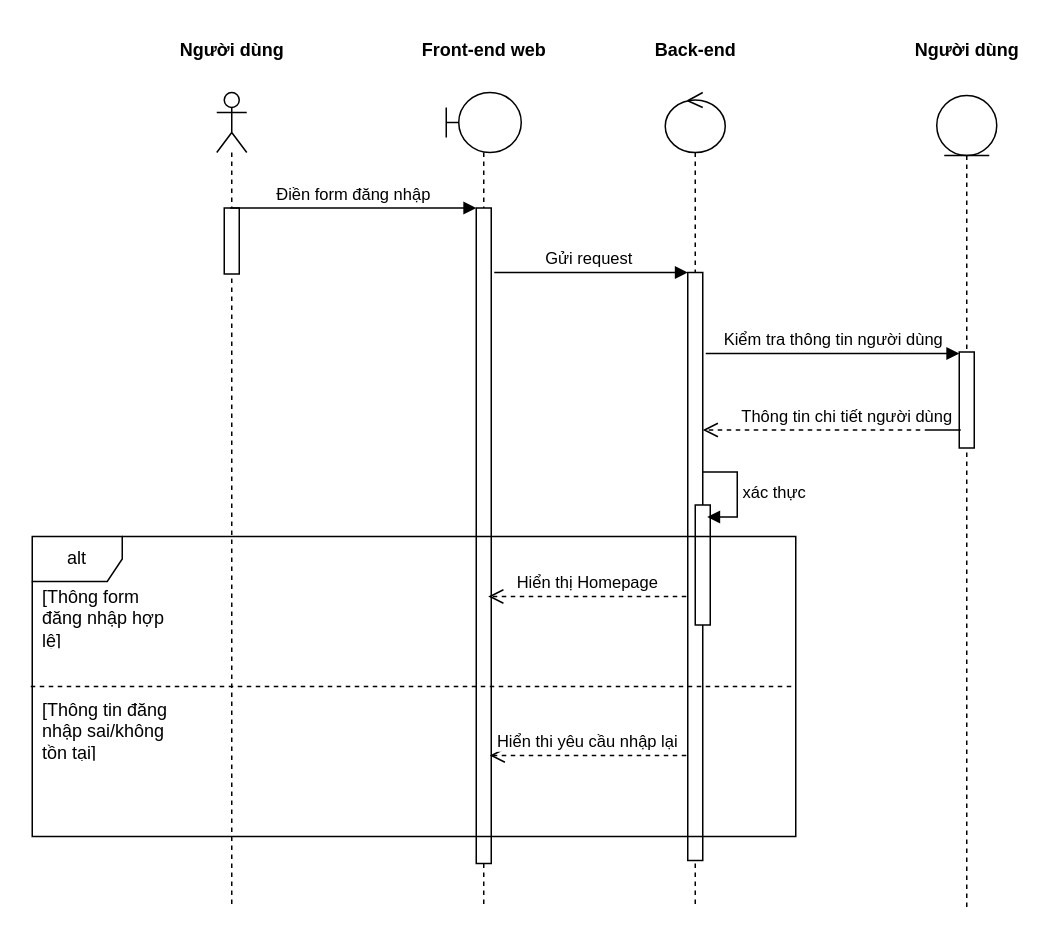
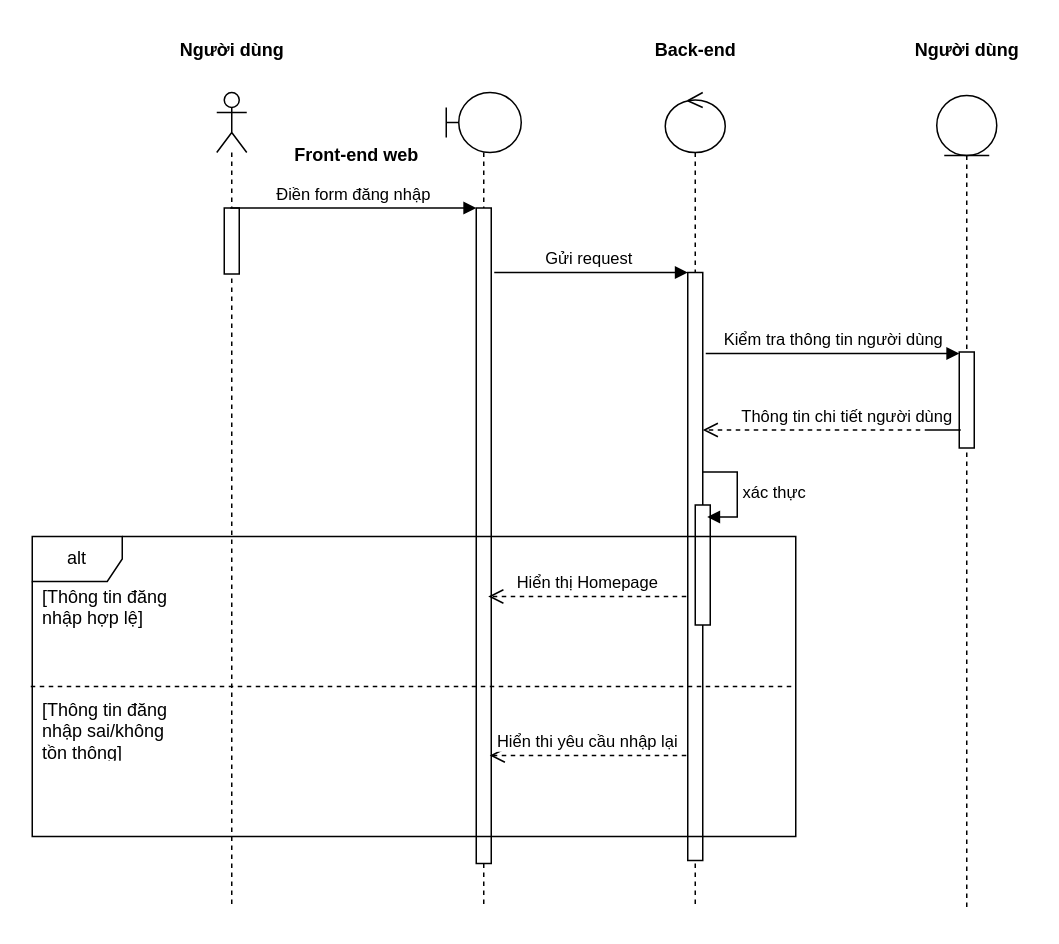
- <mxCell id="18" value="Front-end web" style="text;align=center;fontStyle=1;verticalAlign=middle;spacingLeft=3;spacingRight=3;strokeColor=none;rotatable=0;points=[[0,0.5],[1,0.5]];portConstraint=eastwest;html=1;" vertex="1" parent="1"><mxGeometry x="282" y="20" width="80" height="26" as="geometry" /></mxCell>
+ <mxCell id="18" value="Front-end web" style="text;align=center;fontStyle=1;verticalAlign=middle;spacingLeft=3;spacingRight=3;strokeColor=none;rotatable=0;points=[[0,0.5],[1,0.5]];portConstraint=eastwest;html=1;" vertex="1" parent="1"><mxGeometry x="197" y="90" width="80" height="26" as="geometry" /></mxCell>
- <mxCell id="23" value="[Thông form đăng nhập hợp lệ]" style="text;strokeColor=none;fillColor=none;align=left;verticalAlign=top;spacingLeft=4;spacingRight=4;overflow=hidden;rotatable=0;points=[[0,0.5],[1,0.5]];portConstraint=eastwest;whiteSpace=wrap;html=1;" vertex="1" parent="1"><mxGeometry x="22" y="384" width="100" height="45" as="geometry" /></mxCell>
+ <mxCell id="23" value="[Thông tin đăng nhập hợp lệ]" style="text;strokeColor=none;fillColor=none;align=left;verticalAlign=top;spacingLeft=4;spacingRight=4;overflow=hidden;rotatable=0;points=[[0,0.5],[1,0.5]];portConstraint=eastwest;whiteSpace=wrap;html=1;" vertex="1" parent="1"><mxGeometry x="22" y="384" width="100" height="45" as="geometry" /></mxCell>
- <mxCell id="24" value="[Thông tin đăng nhập sai/không tồn tại]" style="text;strokeColor=none;fillColor=none;align=left;verticalAlign=top;spacingLeft=4;spacingRight=4;overflow=hidden;rotatable=0;points=[[0,0.5],[1,0.5]];portConstraint=eastwest;whiteSpace=wrap;html=1;" vertex="1" parent="1"><mxGeometry x="22" y="459" width="100" height="45" as="geometry" /></mxCell>
+ <mxCell id="24" value="[Thông tin đăng nhập sai/không tồn thông]" style="text;strokeColor=none;fillColor=none;align=left;verticalAlign=top;spacingLeft=4;spacingRight=4;overflow=hidden;rotatable=0;points=[[0,0.5],[1,0.5]];portConstraint=eastwest;whiteSpace=wrap;html=1;" vertex="1" parent="1"><mxGeometry x="22" y="459" width="100" height="45" as="geometry" /></mxCell>
